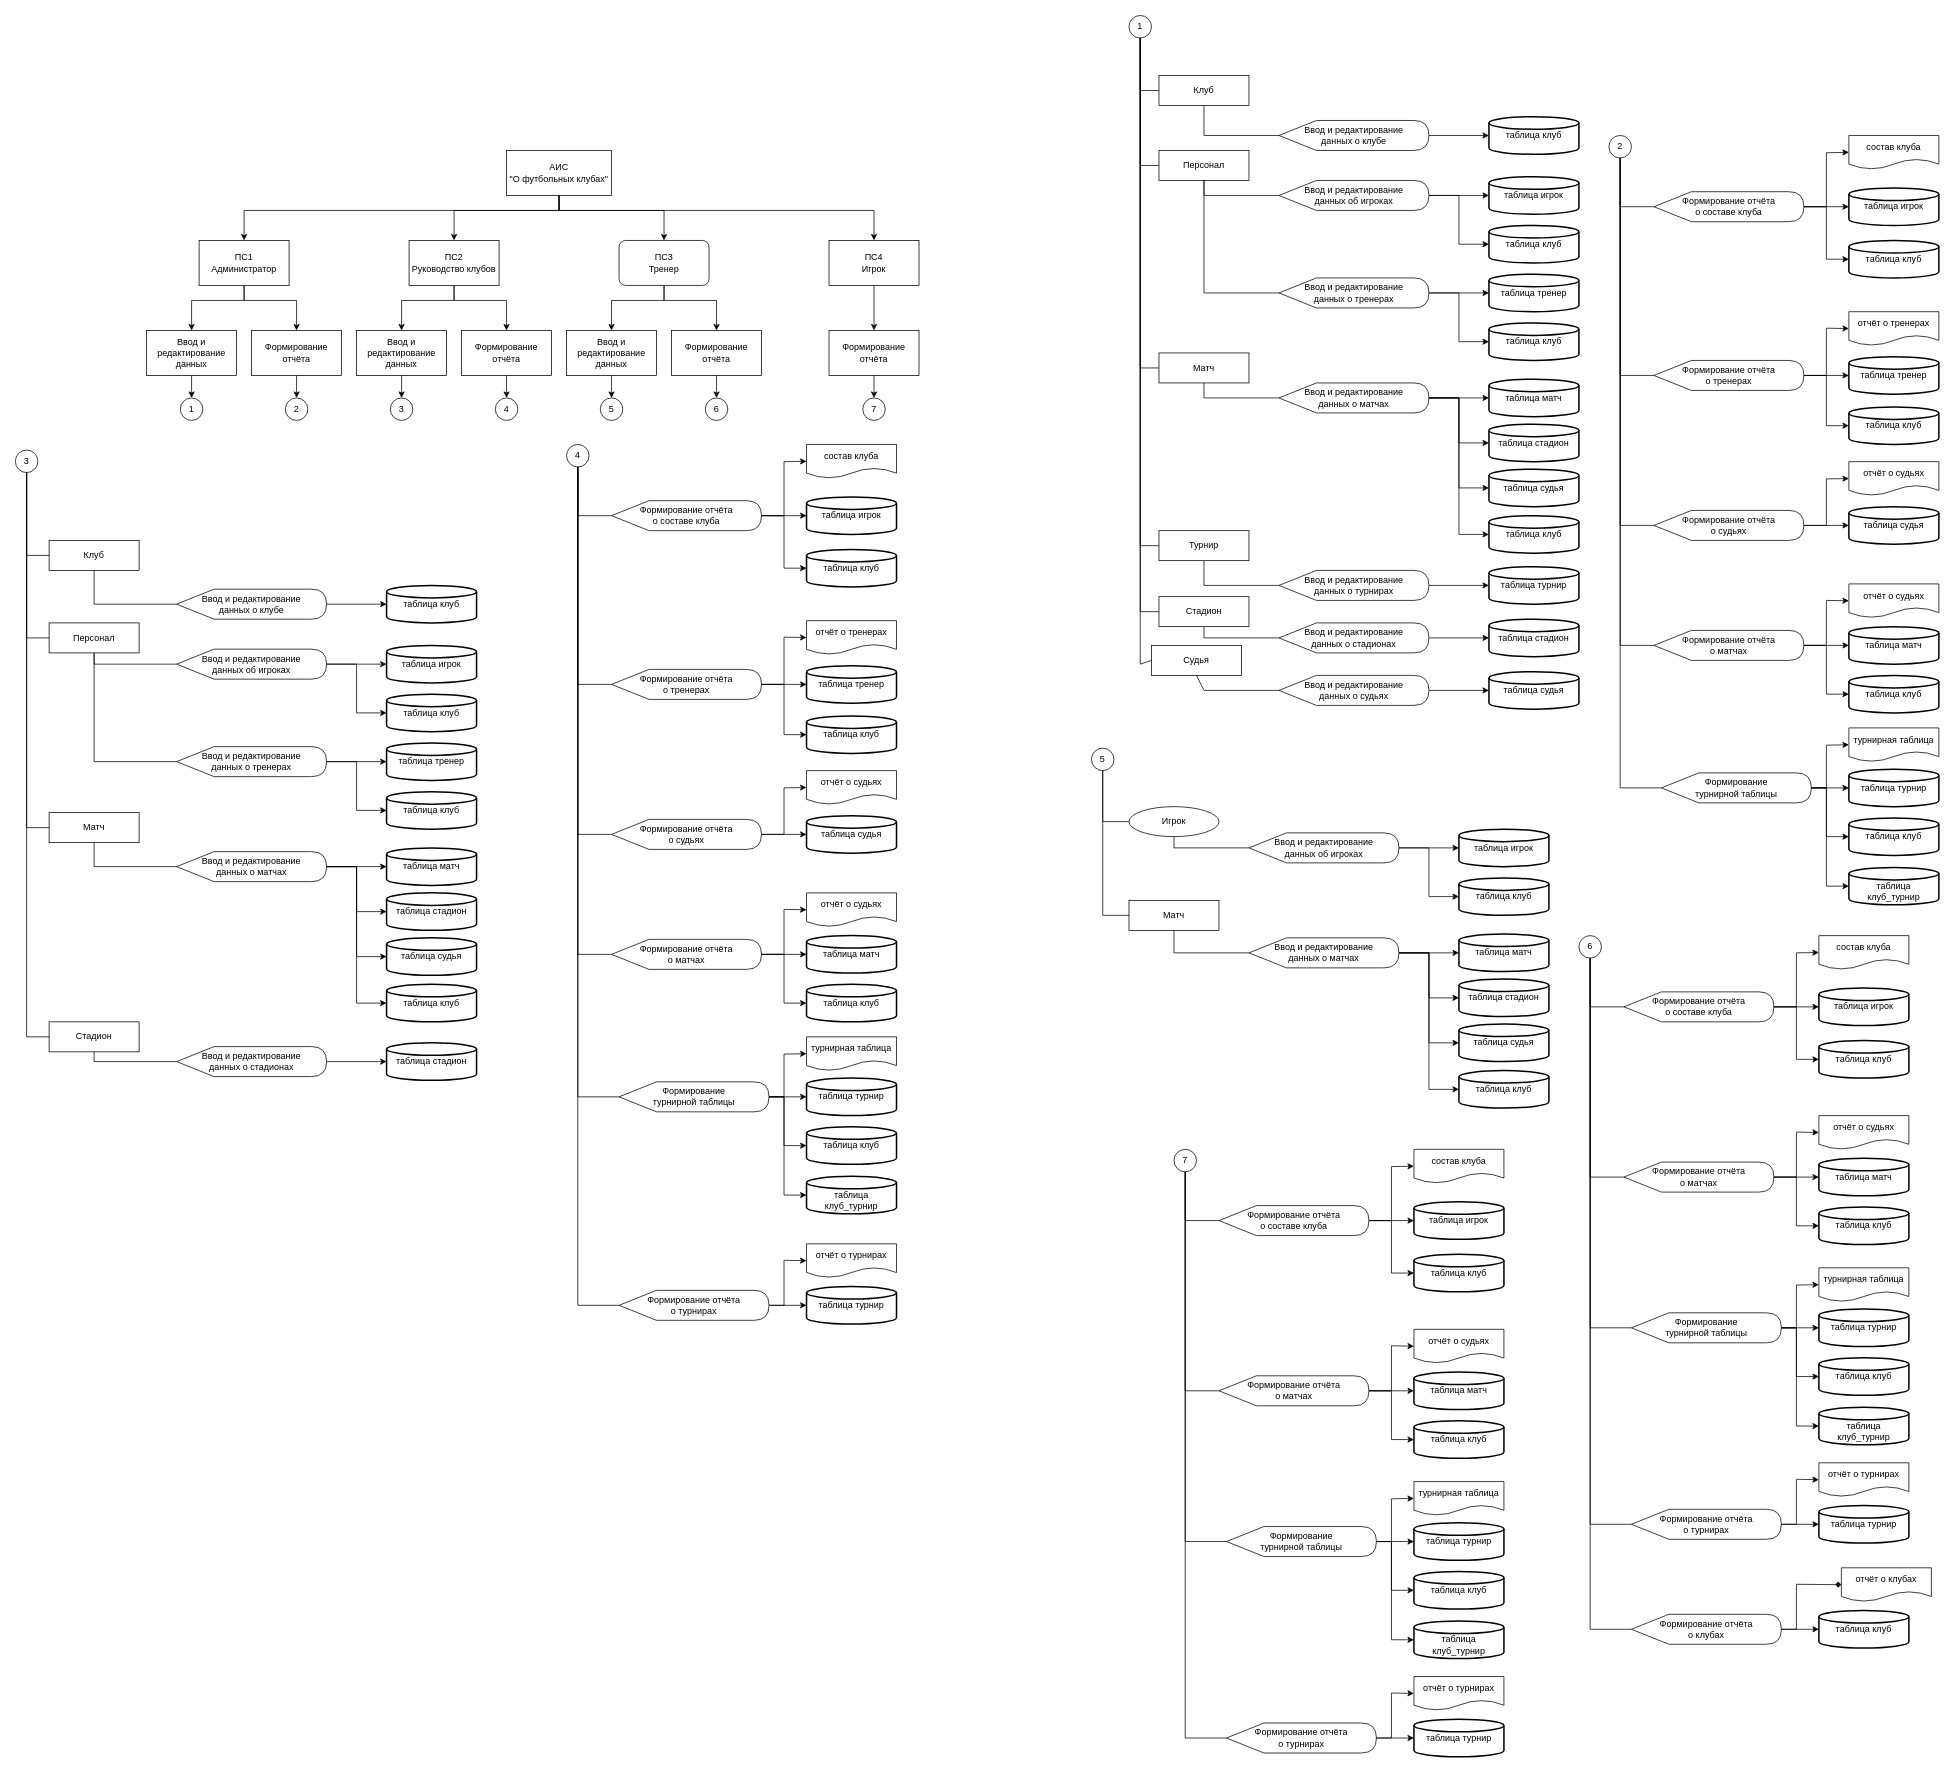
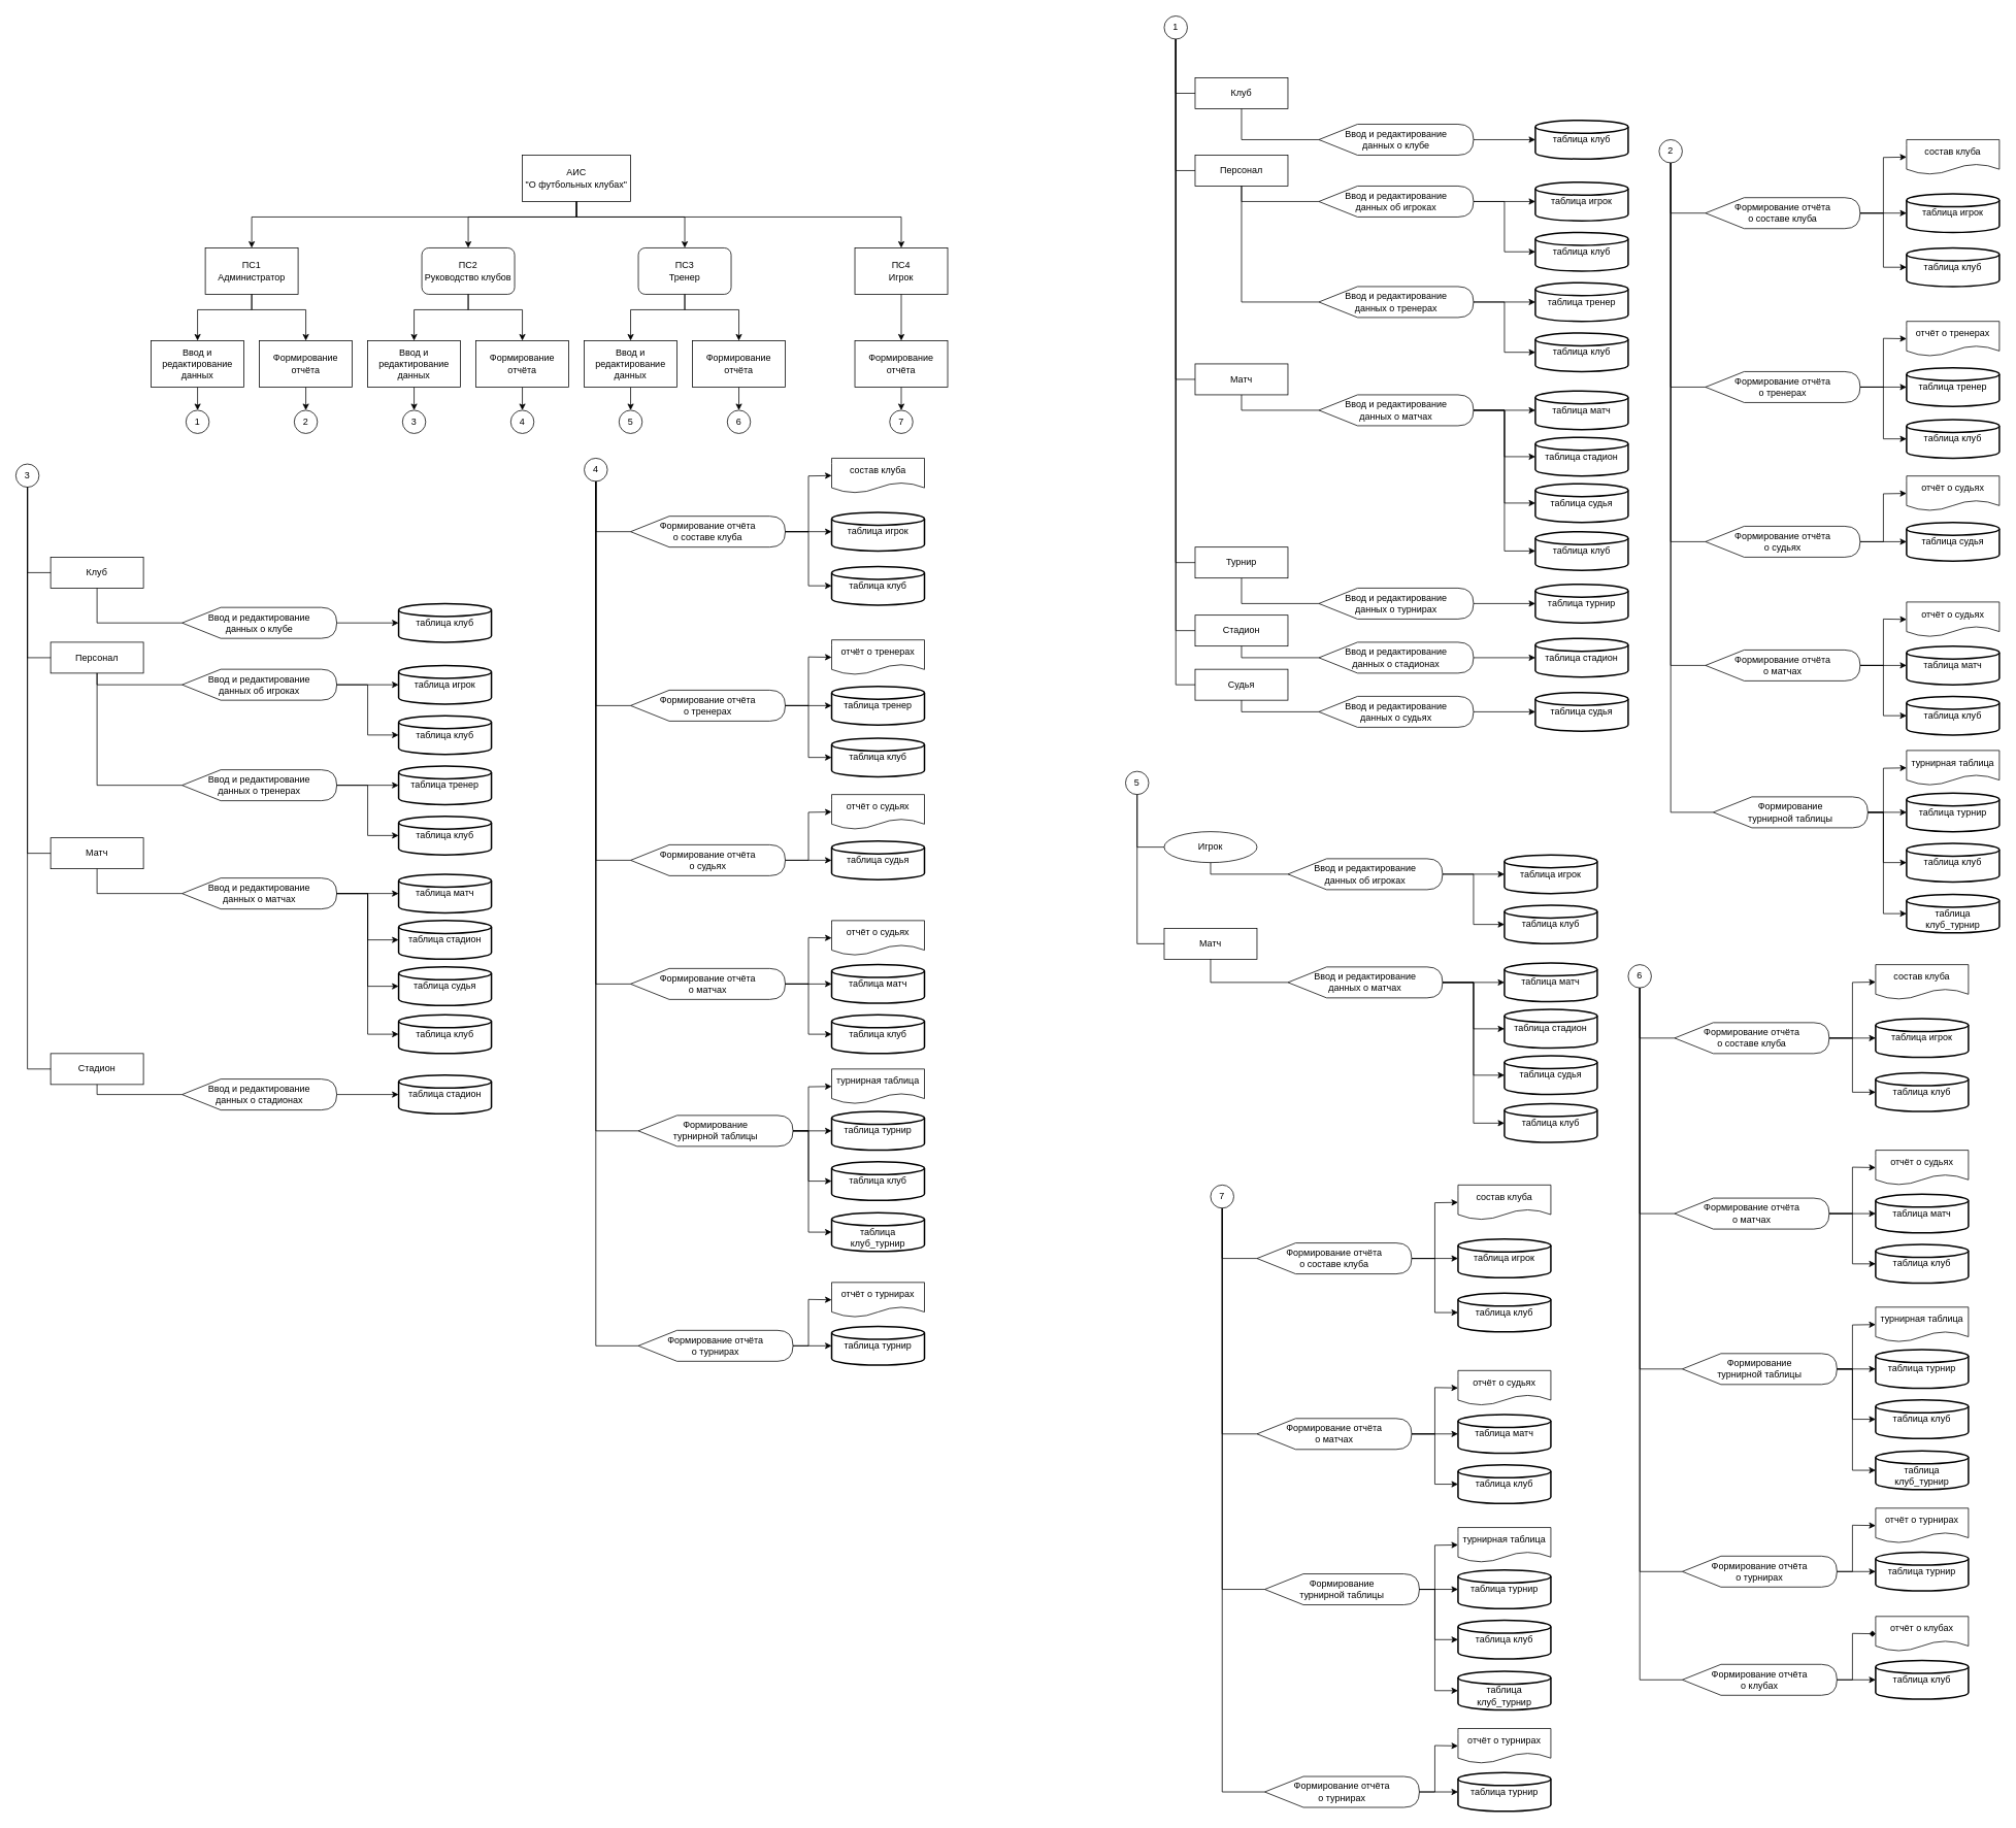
- <mxCell id="4" value="ПС2&lt;br&gt;&lt;div&gt;Руководство клубов&lt;/div&gt;" style="rounded=0;whiteSpace=wrap;html=1;" parent="1" vertex="1"><mxGeometry x="545" y="320" width="120" height="60" as="geometry" /></mxCell>
+ <mxCell id="4" value="ПС2&lt;br&gt;&lt;div&gt;Руководство клубов&lt;/div&gt;" style="whiteSpace=wrap;html=1;rounded=1;" parent="1" vertex="1"><mxGeometry x="545" y="320" width="120" height="60" as="geometry" /></mxCell>
- <mxCell id="299" value="Судья" style="rounded=0;whiteSpace=wrap;html=1;" vertex="1" parent="1"><mxGeometry x="1535" y="860" width="120" height="40" as="geometry" /></mxCell>
+ <mxCell id="299" value="Судья" style="rounded=0;whiteSpace=wrap;html=1;" vertex="1" parent="1"><mxGeometry x="1545" y="865" width="120" height="40" as="geometry" /></mxCell>
- <mxCell id="234" value="отчёт о клубах" style="shape=document;whiteSpace=wrap;html=1;boundedLbl=1;" parent="1" vertex="1"><mxGeometry x="2455" y="2090" width="120" height="45" as="geometry" /></mxCell>
+ <mxCell id="234" value="отчёт о клубах" style="shape=document;whiteSpace=wrap;html=1;boundedLbl=1;" parent="1" vertex="1"><mxGeometry x="2425" y="2090" width="120" height="45" as="geometry" /></mxCell>
